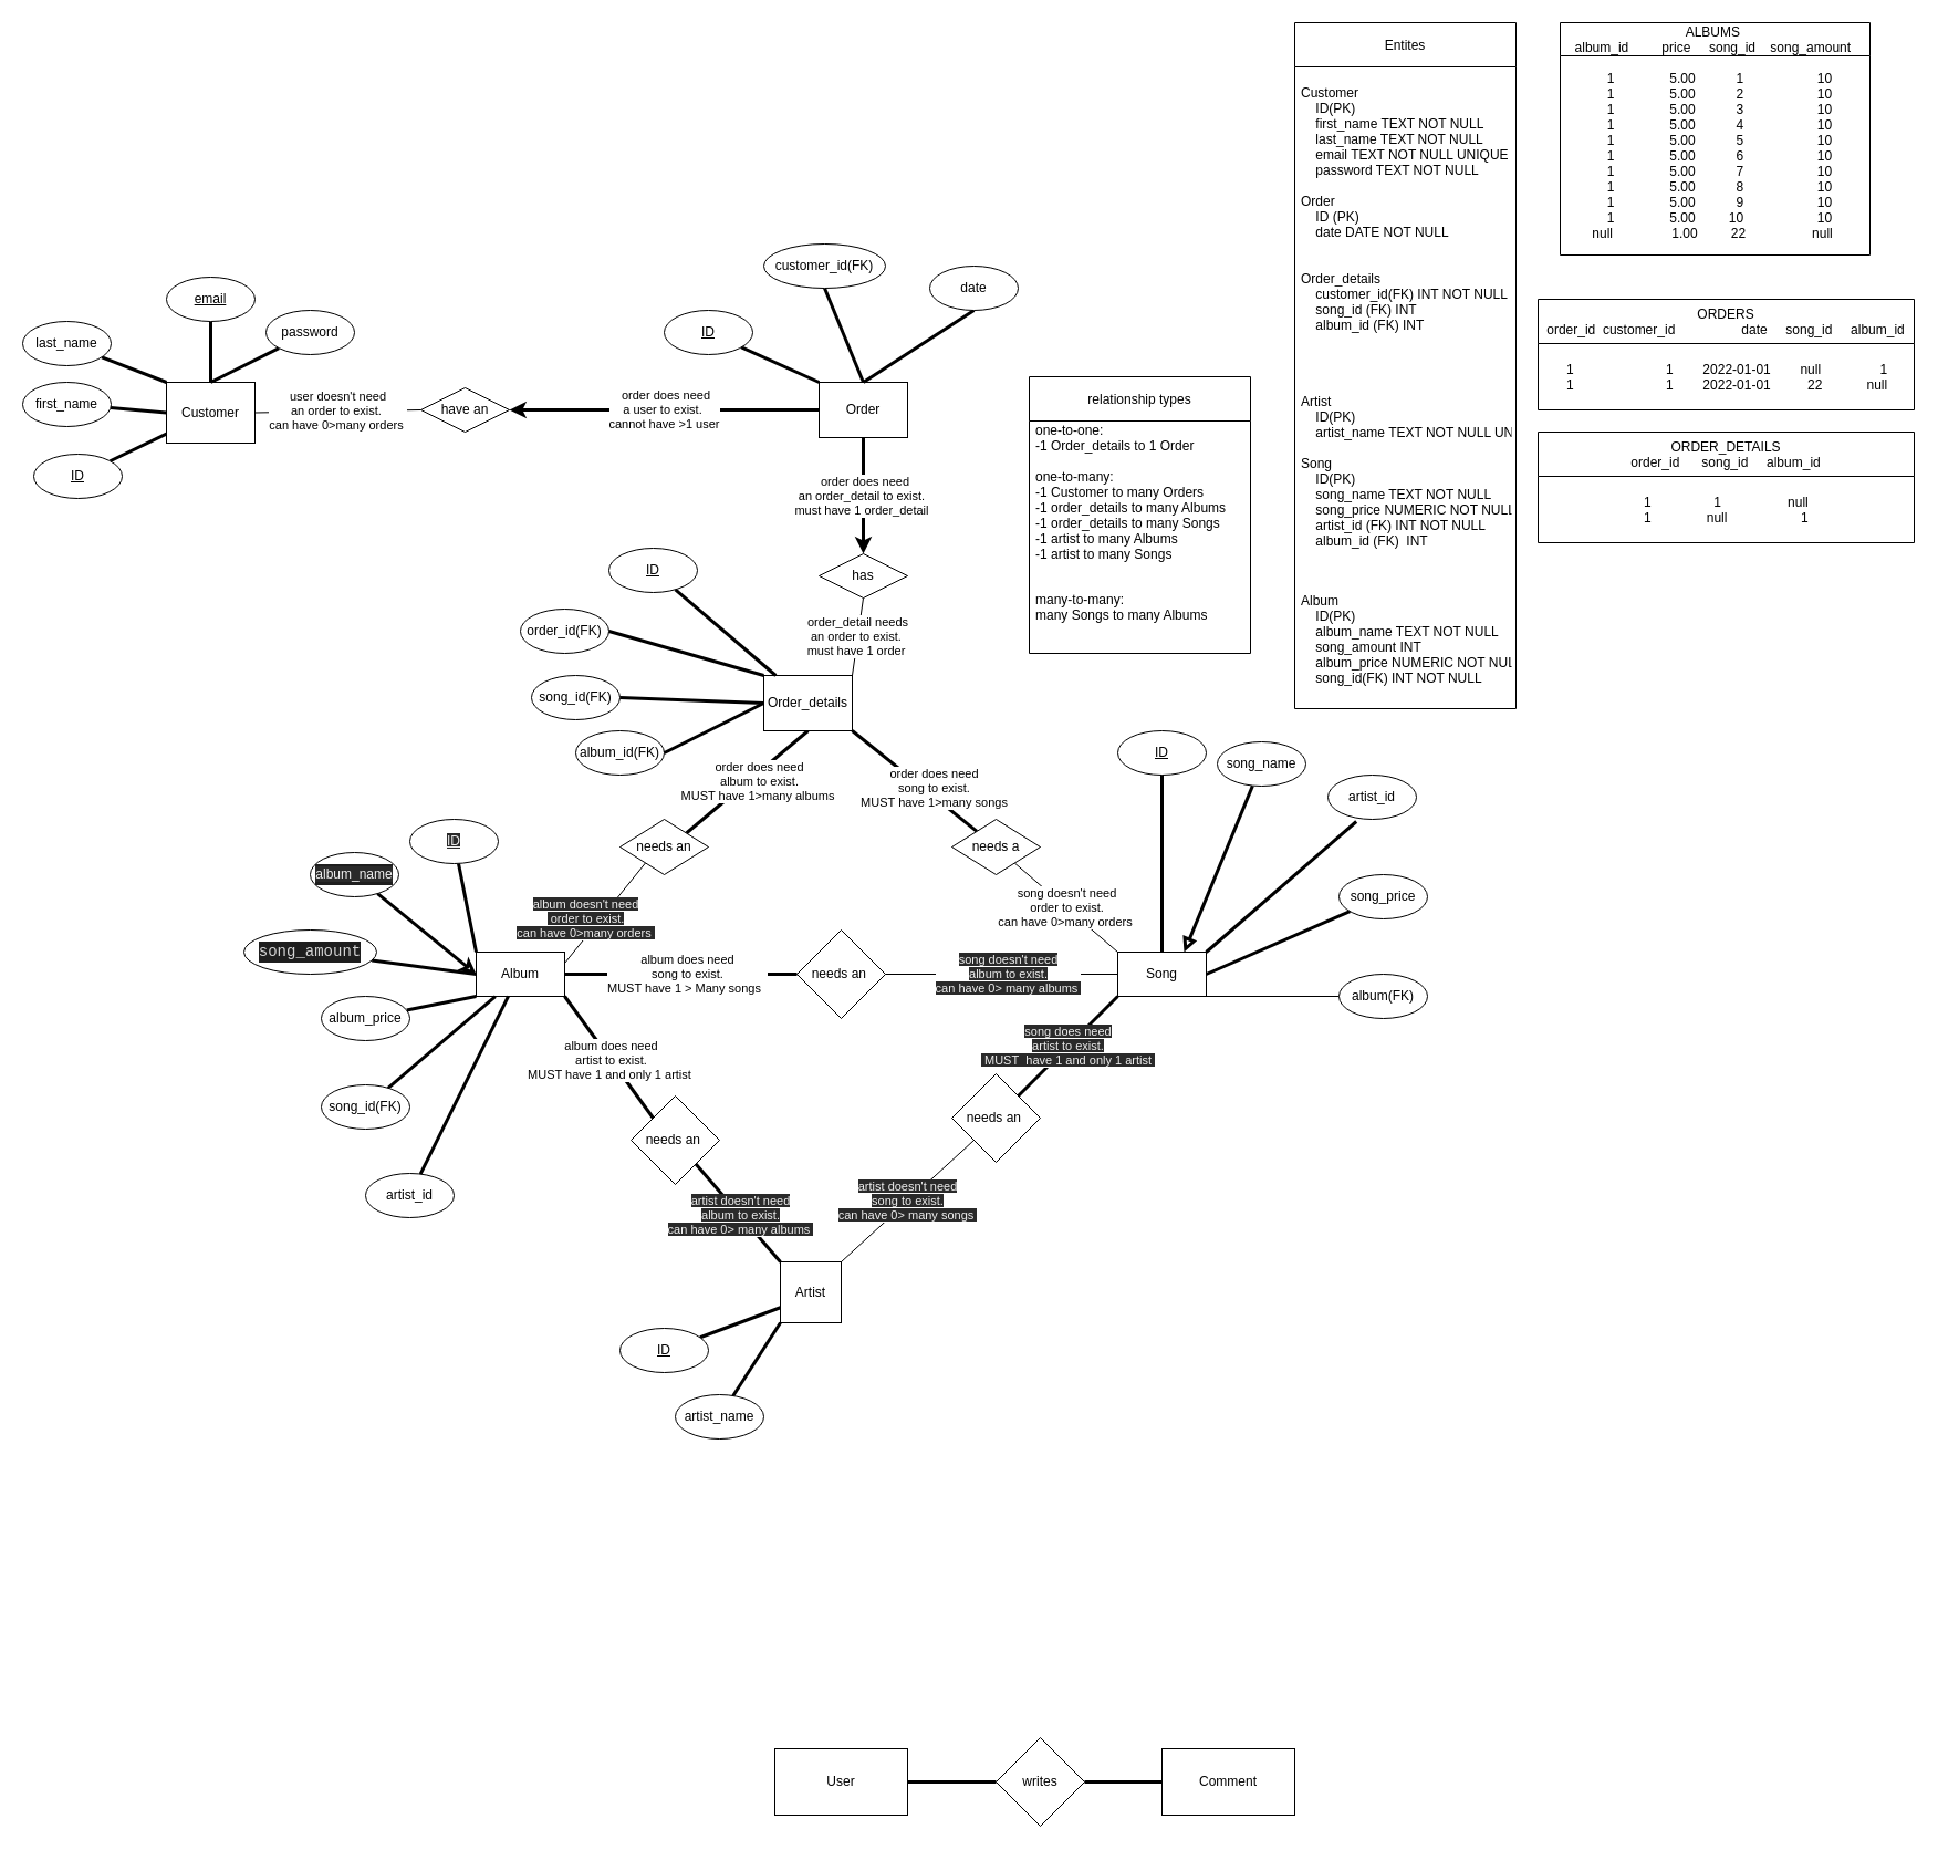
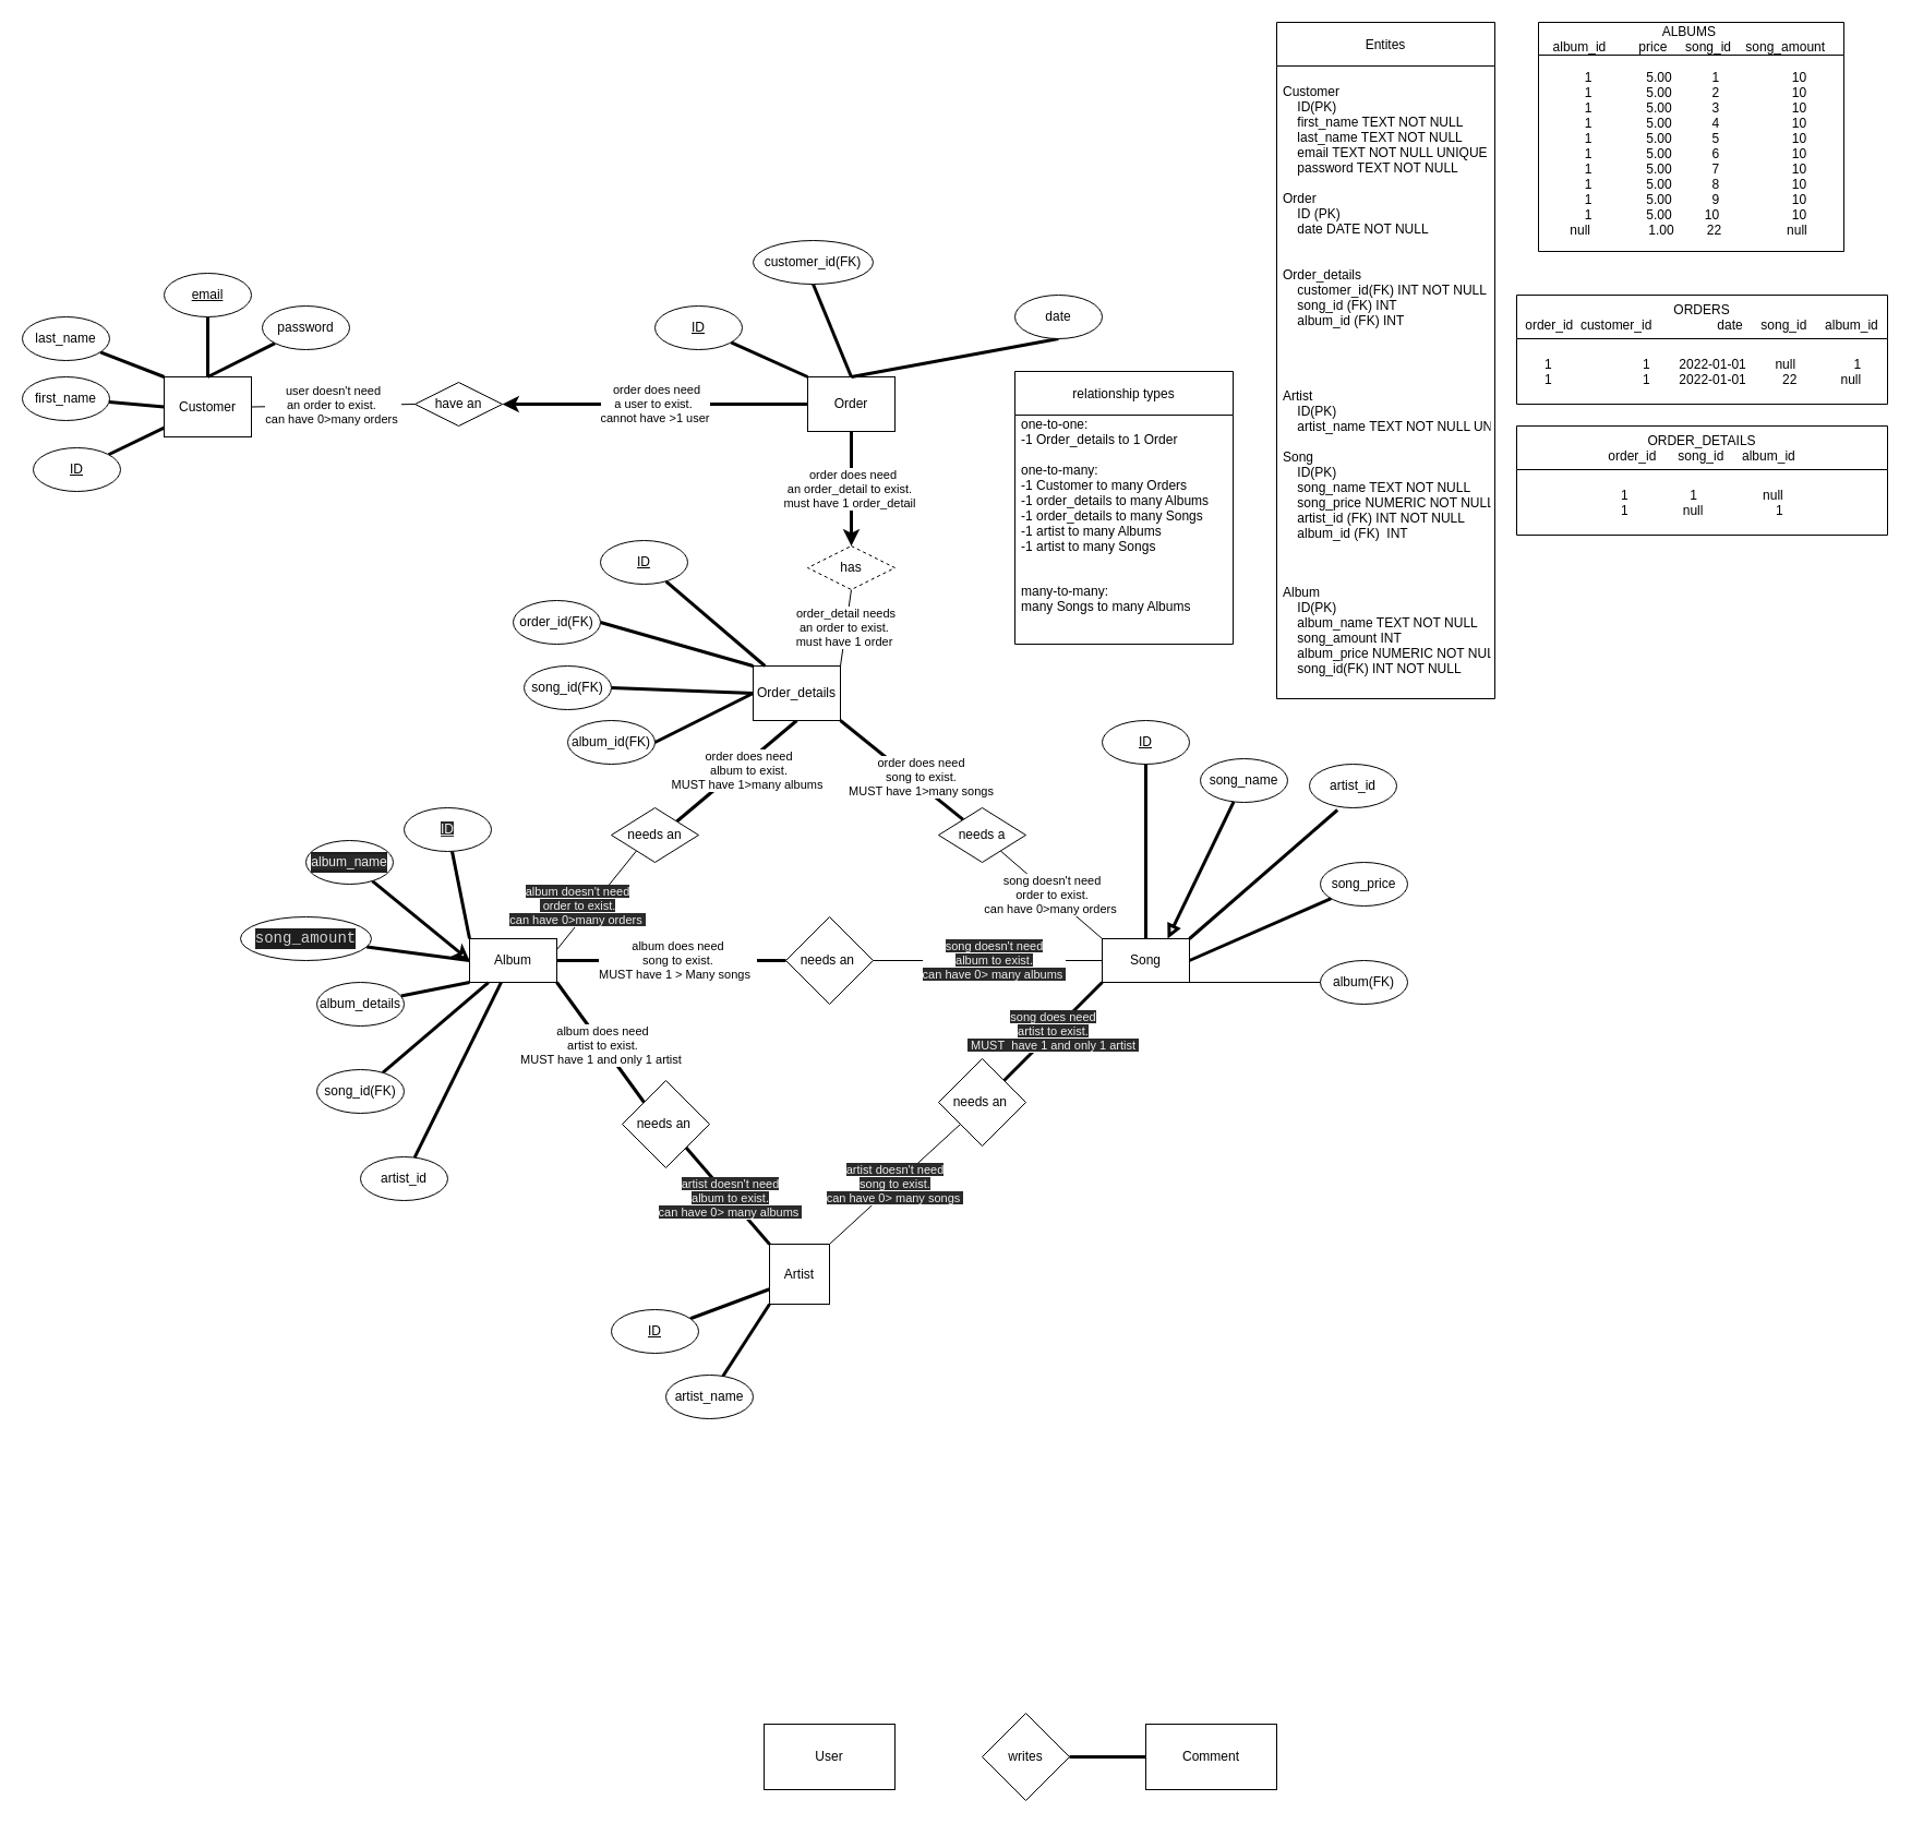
- <mxCell id="51" value="date" style="ellipse;whiteSpace=wrap;html=1;" parent="1" vertex="1"><mxGeometry x="840" y="240" width="80" height="40" as="geometry" /></mxCell>
+ <mxCell id="51" value="date" style="ellipse;whiteSpace=wrap;html=1;" parent="1" vertex="1"><mxGeometry x="930" y="270" width="80" height="40" as="geometry" /></mxCell>
- <mxCell id="74" value="has" style="rhombus;whiteSpace=wrap;html=1;" parent="1" vertex="1"><mxGeometry x="740" y="500" width="80" height="40" as="geometry" /></mxCell>
+ <mxCell id="74" value="has" style="rhombus;whiteSpace=wrap;html=1;dashed=1;" parent="1" vertex="1"><mxGeometry x="740" y="500" width="80" height="40" as="geometry" /></mxCell>
- <mxCell id="20" value="song_name" style="ellipse;whiteSpace=wrap;html=1;" parent="1" vertex="1"><mxGeometry x="1100" y="670" width="80" height="40" as="geometry" /></mxCell>
+ <mxCell id="20" value="song_name" style="ellipse;whiteSpace=wrap;html=1;" parent="1" vertex="1"><mxGeometry x="1100" y="695" width="80" height="40" as="geometry" /></mxCell>
- <mxCell id="22" value="album_price" style="ellipse;whiteSpace=wrap;html=1;" parent="1" vertex="1"><mxGeometry x="290" y="900" width="80" height="40" as="geometry" /></mxCell>
+ <mxCell id="22" value="album_details" style="ellipse;whiteSpace=wrap;html=1;" parent="1" vertex="1"><mxGeometry x="290" y="900" width="80" height="40" as="geometry" /></mxCell>
- <mxCell id="41" style="edgeStyle=none;html=1;startArrow=none;startFill=0;endArrow=none;endFill=0;strokeWidth=3;" parent="1" source="42" target="45" edge="1"><mxGeometry relative="1" as="geometry" /></mxCell>
